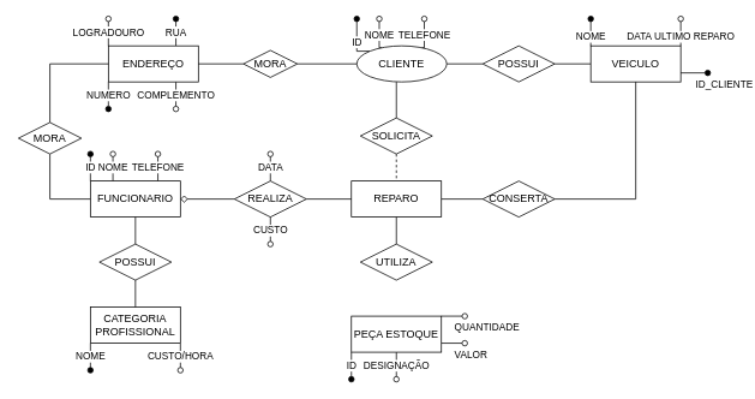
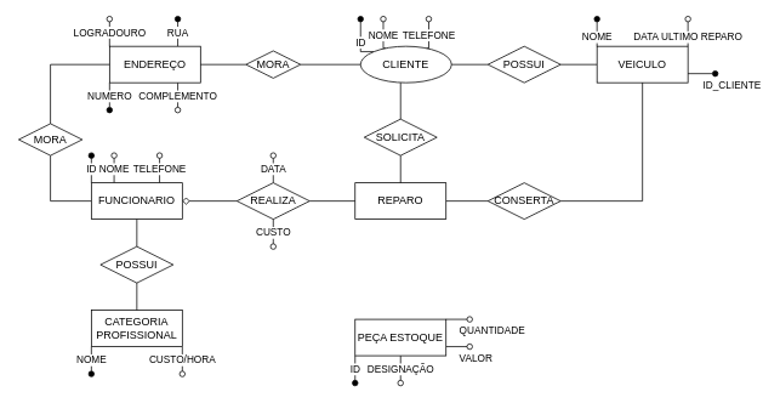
- <mxCell id="49" style="edgeStyle=orthogonalEdgeStyle;rounded=0;orthogonalLoop=1;jettySize=auto;html=1;exitX=0.5;exitY=1;exitDx=0;exitDy=0;entryX=0.5;entryY=0;entryDx=0;entryDy=0;endArrow=none;endFill=0;dashed=1;" edge="1" parent="1" source="50" target="47"><mxGeometry relative="1" as="geometry" /></mxCell>
+ <mxCell id="49" style="edgeStyle=orthogonalEdgeStyle;rounded=0;orthogonalLoop=1;jettySize=auto;html=1;exitX=0.5;exitY=1;exitDx=0;exitDy=0;entryX=0.5;entryY=0;entryDx=0;entryDy=0;endArrow=none;endFill=0;" edge="1" parent="1" source="50" target="47"><mxGeometry relative="1" as="geometry" /></mxCell>
- <mxCell id="55" style="edgeStyle=orthogonalEdgeStyle;rounded=0;orthogonalLoop=1;jettySize=auto;html=1;exitX=0.5;exitY=0;exitDx=0;exitDy=0;entryX=0.5;entryY=1;entryDx=0;entryDy=0;endArrow=none;endFill=0;" edge="1" parent="1" source="56" target="47"><mxGeometry relative="1" as="geometry" /></mxCell>
- <mxCell id="56" value="UTILIZA" style="shape=rhombus;perimeter=rhombusPerimeter;whiteSpace=wrap;html=1;align=center;" vertex="1" parent="1"><mxGeometry x="400" y="270" width="80" height="40" as="geometry" /></mxCell>
